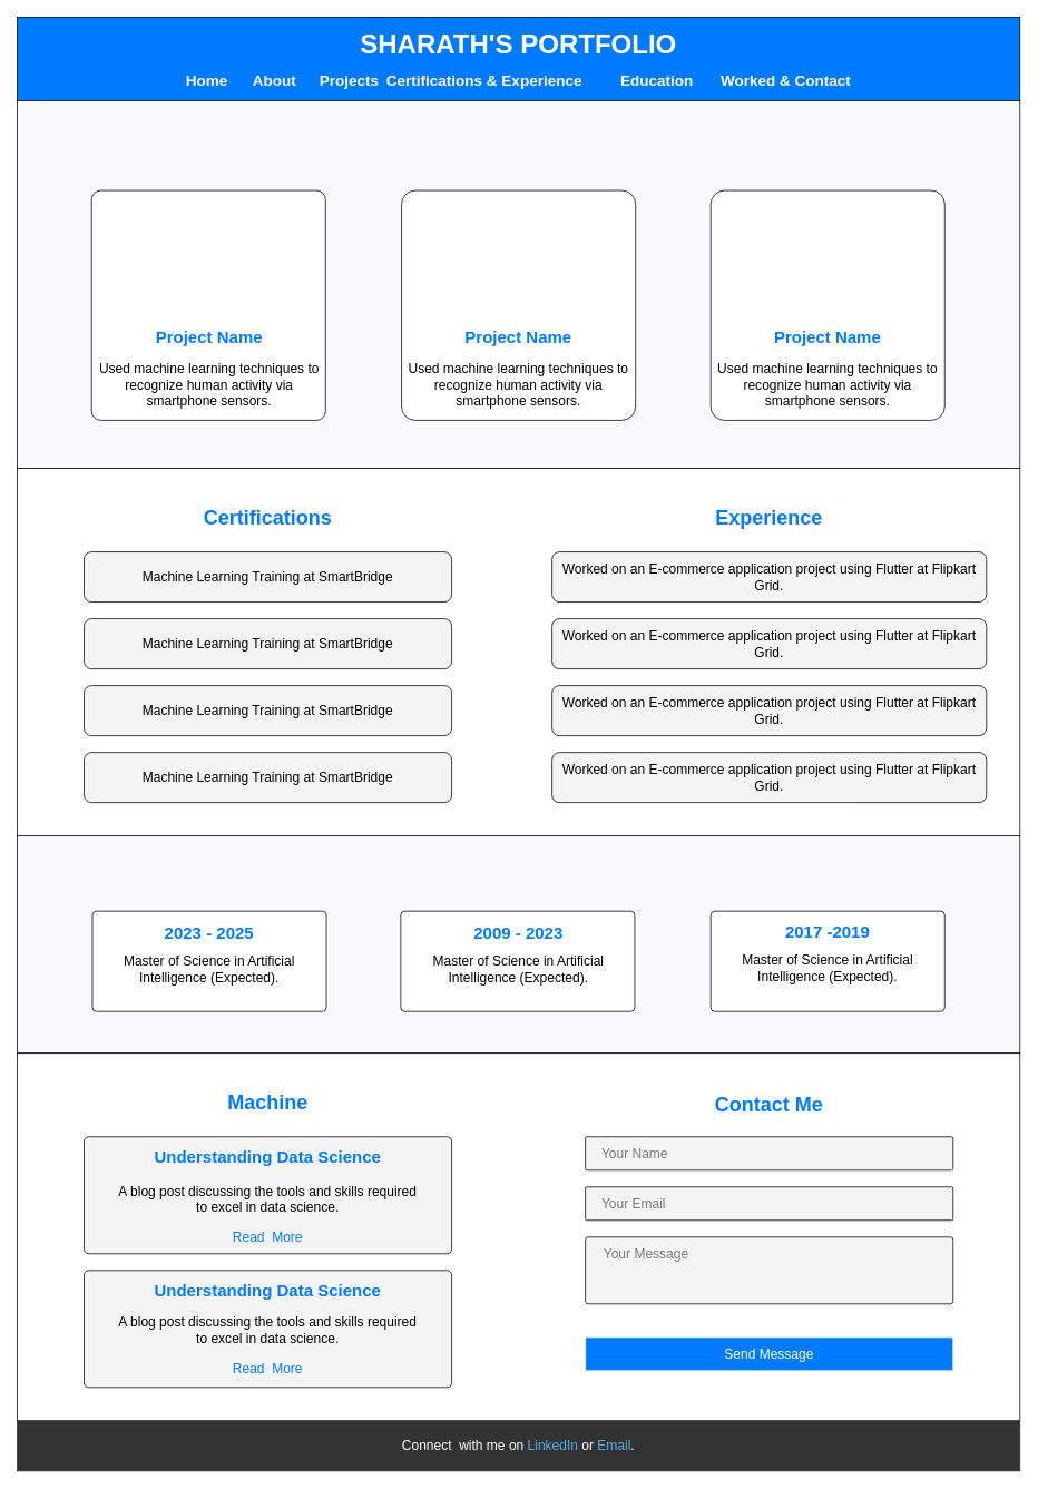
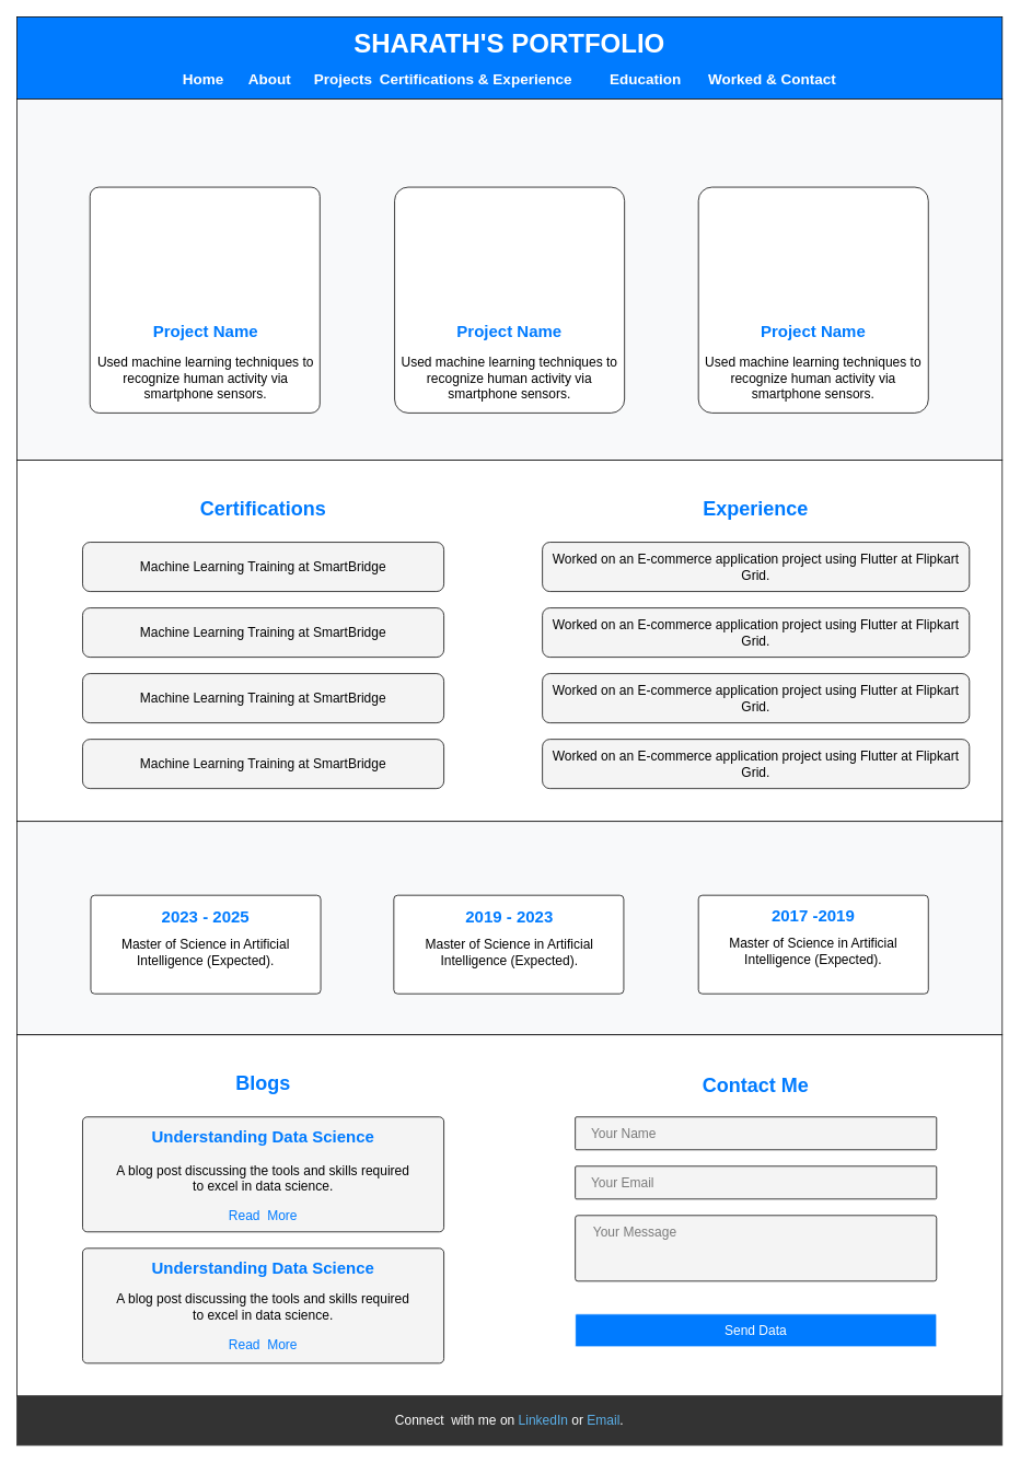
- <mxCell id="17" value="&lt;font color=&quot;#007bff&quot;&gt;&lt;b style=&quot;font-size: 20px;&quot;&gt;&lt;font style=&quot;font-size: 20px;&quot;&gt;2009 - 2023&lt;br&gt;&lt;/font&gt;&lt;/b&gt;&lt;/font&gt;" style="text;html=1;align=center;verticalAlign=middle;whiteSpace=wrap;rounded=0;" parent="6" vertex="1"><mxGeometry x="460" y="100" width="280" height="30" as="geometry" /></mxCell>
+ <mxCell id="17" value="&lt;font color=&quot;#007bff&quot;&gt;&lt;b style=&quot;font-size: 20px;&quot;&gt;&lt;font style=&quot;font-size: 20px;&quot;&gt;2019 - 2023&lt;br&gt;&lt;/font&gt;&lt;/b&gt;&lt;/font&gt;" style="text;html=1;align=center;verticalAlign=middle;whiteSpace=wrap;rounded=0;" parent="6" vertex="1"><mxGeometry x="460" y="100" width="280" height="30" as="geometry" /></mxCell>
- <mxCell id="33" value="&lt;font color=&quot;#007bff&quot; style=&quot;font-size: 24px;&quot;&gt;&lt;b&gt;Machine&lt;/b&gt;&lt;/font&gt;" style="text;html=1;align=center;verticalAlign=middle;whiteSpace=wrap;rounded=0;" parent="30" vertex="1"><mxGeometry width="600" height="40" as="geometry" /></mxCell>
+ <mxCell id="33" value="&lt;font color=&quot;#007bff&quot; style=&quot;font-size: 24px;&quot;&gt;&lt;b&gt;Blogs&lt;/b&gt;&lt;/font&gt;" style="text;html=1;align=center;verticalAlign=middle;whiteSpace=wrap;rounded=0;" parent="30" vertex="1"><mxGeometry width="600" height="40" as="geometry" /></mxCell>
- <mxCell id="29" value="&lt;font color=&quot;#ffffff&quot; style=&quot;font-size: 16px;&quot;&gt;Send Message&lt;br&gt;&lt;/font&gt;" style="text;html=1;align=center;verticalAlign=middle;whiteSpace=wrap;rounded=0;" parent="20" vertex="1"><mxGeometry x="80" y="320" width="440" height="40" as="geometry" /></mxCell>
+ <mxCell id="29" value="&lt;font color=&quot;#ffffff&quot; style=&quot;font-size: 16px;&quot;&gt;Send Data&lt;br&gt;&lt;/font&gt;" style="text;html=1;align=center;verticalAlign=middle;whiteSpace=wrap;rounded=0;" parent="20" vertex="1"><mxGeometry x="80" y="320" width="440" height="40" as="geometry" /></mxCell>
